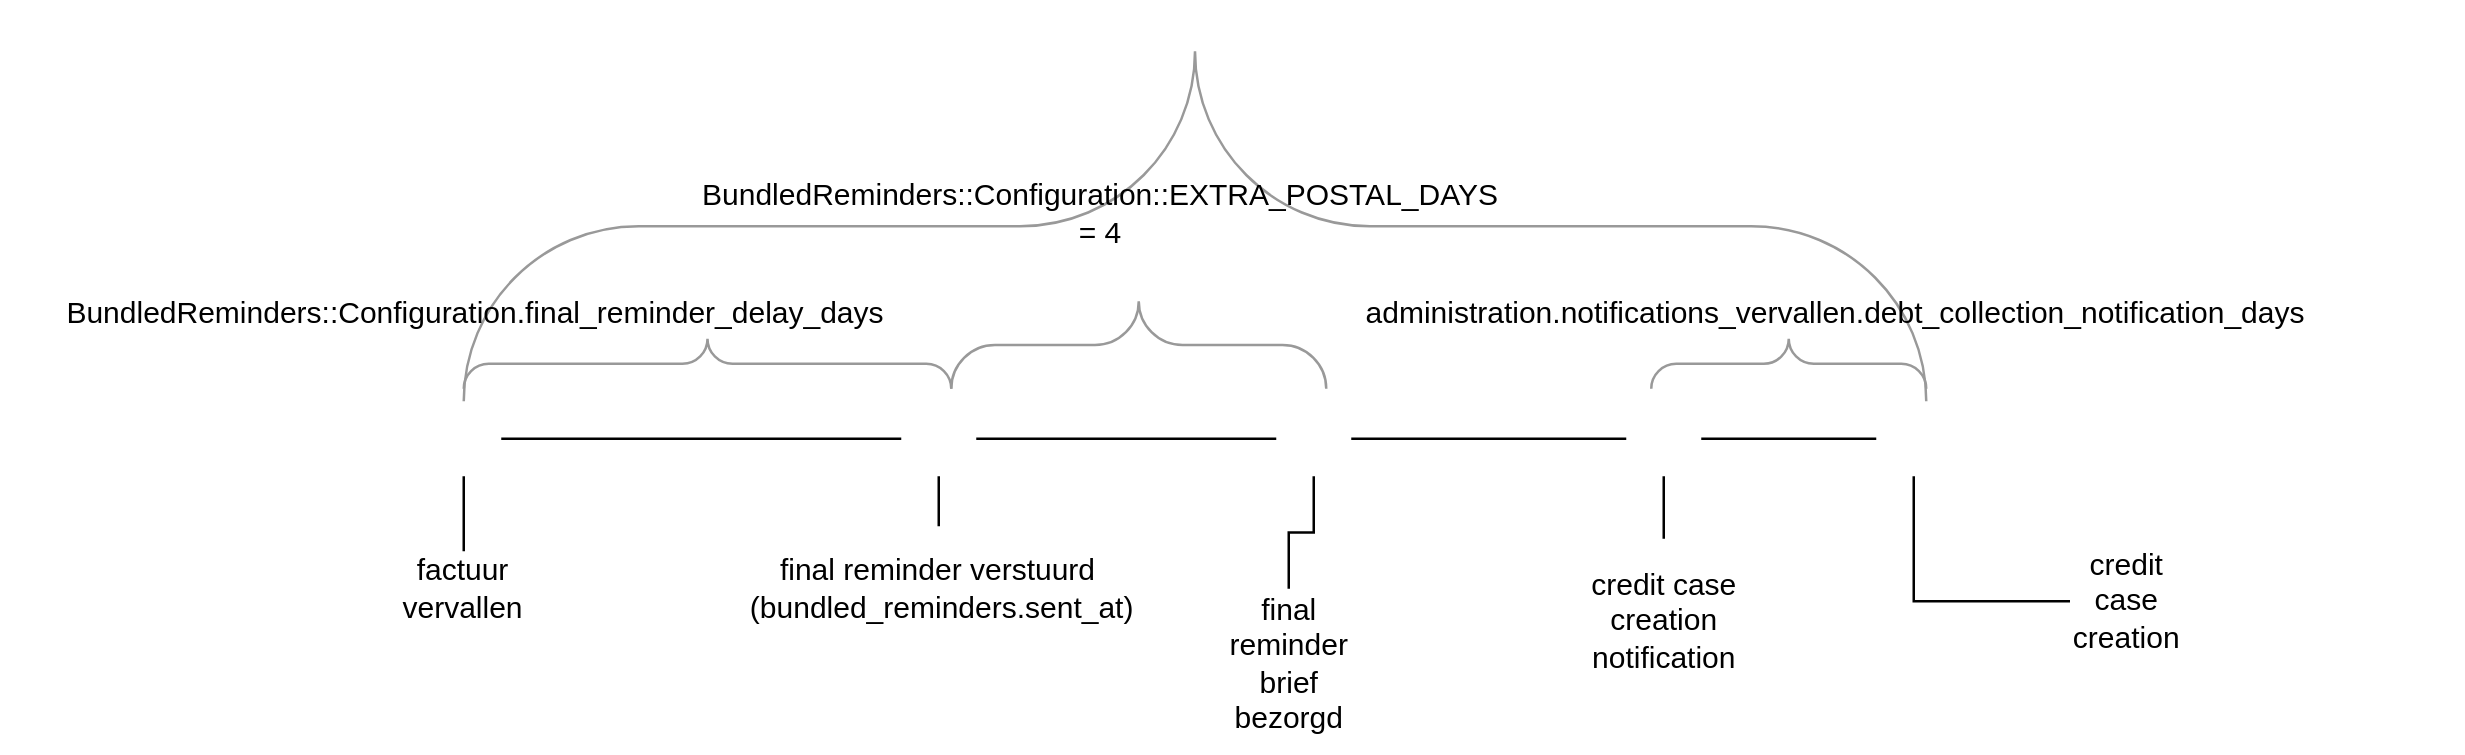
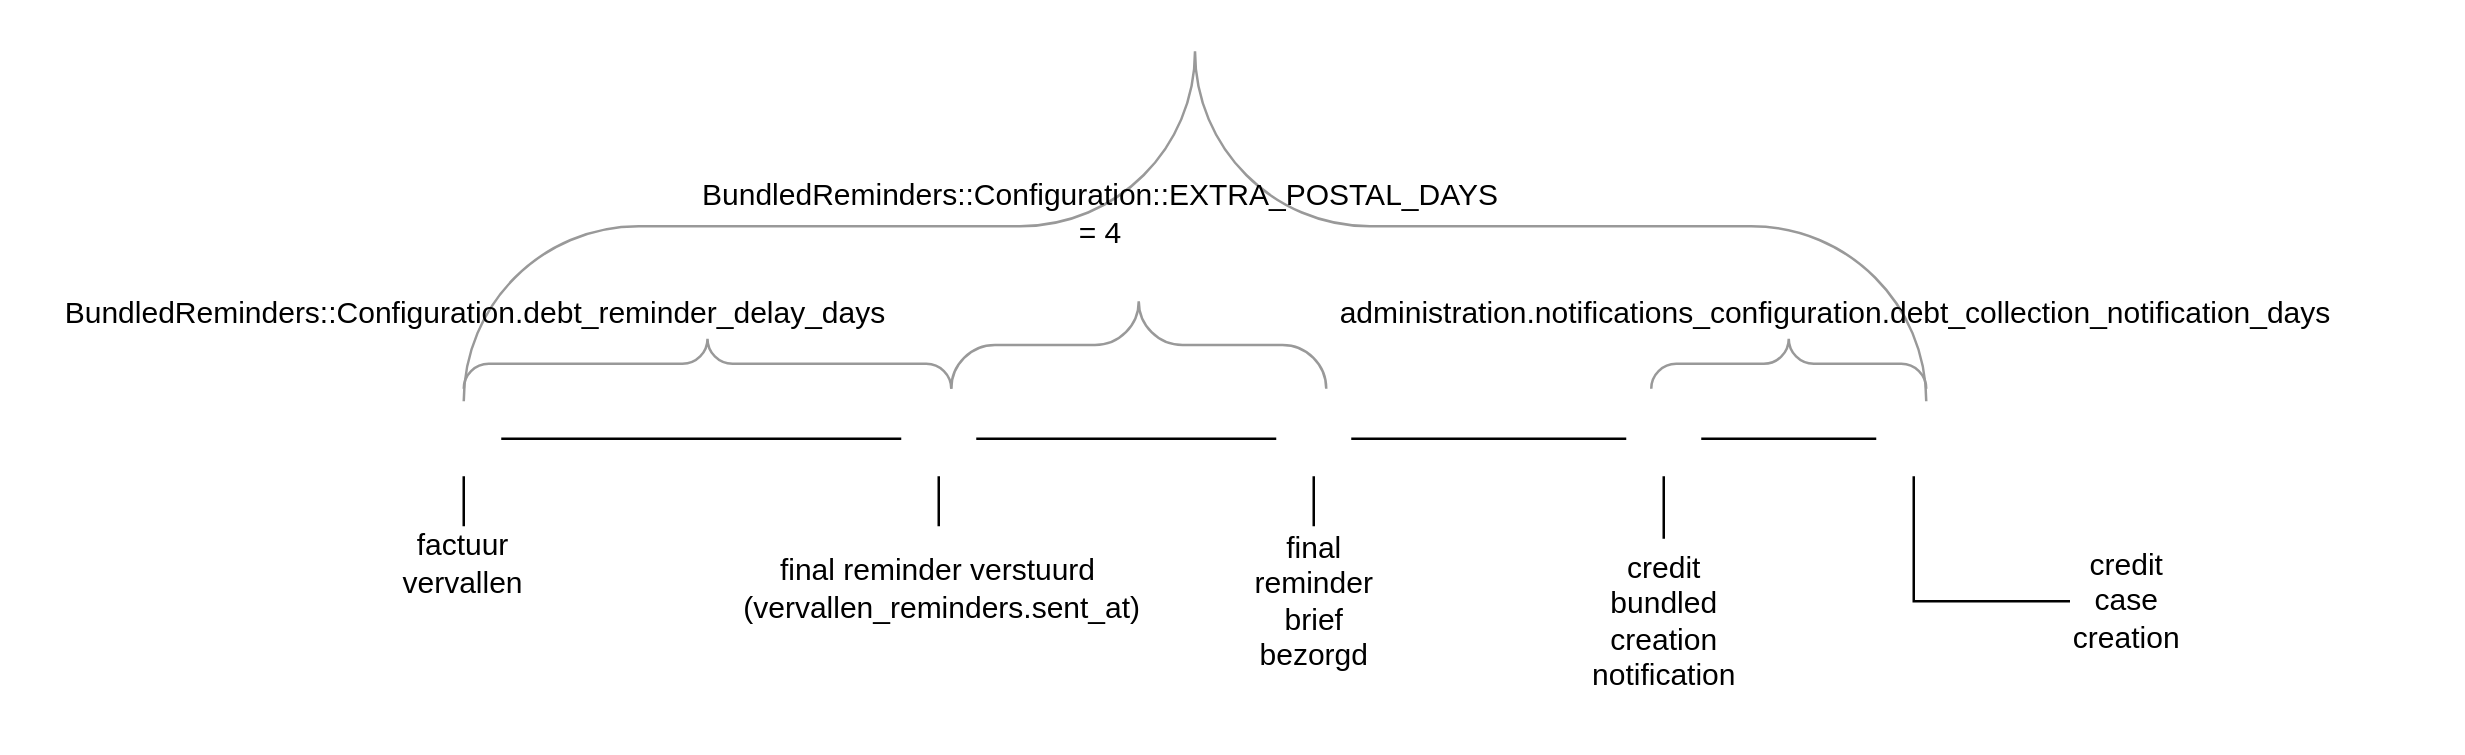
- <mxCell id="26" value="BundledReminders::Configuration.final_reminder_delay_days" style="text;html=1;strokeColor=none;fillColor=none;align=center;verticalAlign=middle;whiteSpace=wrap;rounded=0;" vertex="1" parent="1"><mxGeometry x="20" y="115" width="340" height="20" as="geometry" /></mxCell>
+ <mxCell id="26" value="BundledReminders::Configuration.debt_reminder_delay_days" style="text;html=1;strokeColor=none;fillColor=none;align=center;verticalAlign=middle;whiteSpace=wrap;rounded=0;" vertex="1" parent="1"><mxGeometry x="20" y="115" width="340" height="20" as="geometry" /></mxCell>
- <mxCell id="25" value="administration.notifications_vervallen.debt_collection_notification_days" style="text;html=1;strokeColor=none;fillColor=none;align=center;verticalAlign=middle;whiteSpace=wrap;rounded=0;" vertex="1" parent="1"><mxGeometry x="504" y="115" width="460" height="20" as="geometry" /></mxCell>
+ <mxCell id="25" value="administration.notifications_configuration.debt_collection_notification_days" style="text;html=1;strokeColor=none;fillColor=none;align=center;verticalAlign=middle;whiteSpace=wrap;rounded=0;" vertex="1" parent="1"><mxGeometry x="504" y="115" width="460" height="20" as="geometry" /></mxCell>
- <mxCell id="8" value="factuur vervallen" style="text;html=1;strokeColor=none;fillColor=none;align=center;verticalAlign=middle;whiteSpace=wrap;rounded=0;" vertex="1" parent="1"><mxGeometry x="165" y="220" width="40" height="30" as="geometry" /></mxCell>
+ <mxCell id="8" value="factuur vervallen" style="text;html=1;strokeColor=none;fillColor=none;align=center;verticalAlign=middle;whiteSpace=wrap;rounded=0;" vertex="1" parent="1"><mxGeometry x="165" y="210" width="40" height="30" as="geometry" /></mxCell>
- <mxCell id="10" value="final reminder verstuurd&lt;br&gt;&amp;nbsp;(bundled_reminders.sent_at)" style="text;html=1;strokeColor=none;fillColor=none;align=center;verticalAlign=middle;whiteSpace=wrap;rounded=0;" vertex="1" parent="1"><mxGeometry x="280" y="210" width="190" height="50" as="geometry" /></mxCell>
+ <mxCell id="10" value="final reminder verstuurd&lt;br&gt;&amp;nbsp;(vervallen_reminders.sent_at)" style="text;html=1;strokeColor=none;fillColor=none;align=center;verticalAlign=middle;whiteSpace=wrap;rounded=0;" vertex="1" parent="1"><mxGeometry x="280" y="210" width="190" height="50" as="geometry" /></mxCell>
- <mxCell id="21" value="credit case creation notification" style="text;html=1;strokeColor=none;fillColor=none;align=center;verticalAlign=middle;whiteSpace=wrap;rounded=0;" vertex="1" parent="1"><mxGeometry x="632.5" y="215" width="65" height="65" as="geometry" /></mxCell>
+ <mxCell id="21" value="credit bundled creation notification" style="text;html=1;strokeColor=none;fillColor=none;align=center;verticalAlign=middle;whiteSpace=wrap;rounded=0;" vertex="1" parent="1"><mxGeometry x="632.5" y="215" width="65" height="65" as="geometry" /></mxCell>
- <mxCell id="14" value="final reminder brief bezorgd" style="text;html=1;strokeColor=none;fillColor=none;align=center;verticalAlign=middle;whiteSpace=wrap;rounded=0;" vertex="1" parent="1"><mxGeometry x="482.5" y="235" width="65" height="60" as="geometry" /></mxCell>
+ <mxCell id="14" value="final reminder brief bezorgd" style="text;html=1;strokeColor=none;fillColor=none;align=center;verticalAlign=middle;whiteSpace=wrap;rounded=0;" vertex="1" parent="1"><mxGeometry x="492.5" y="210" width="65" height="60" as="geometry" /></mxCell>
